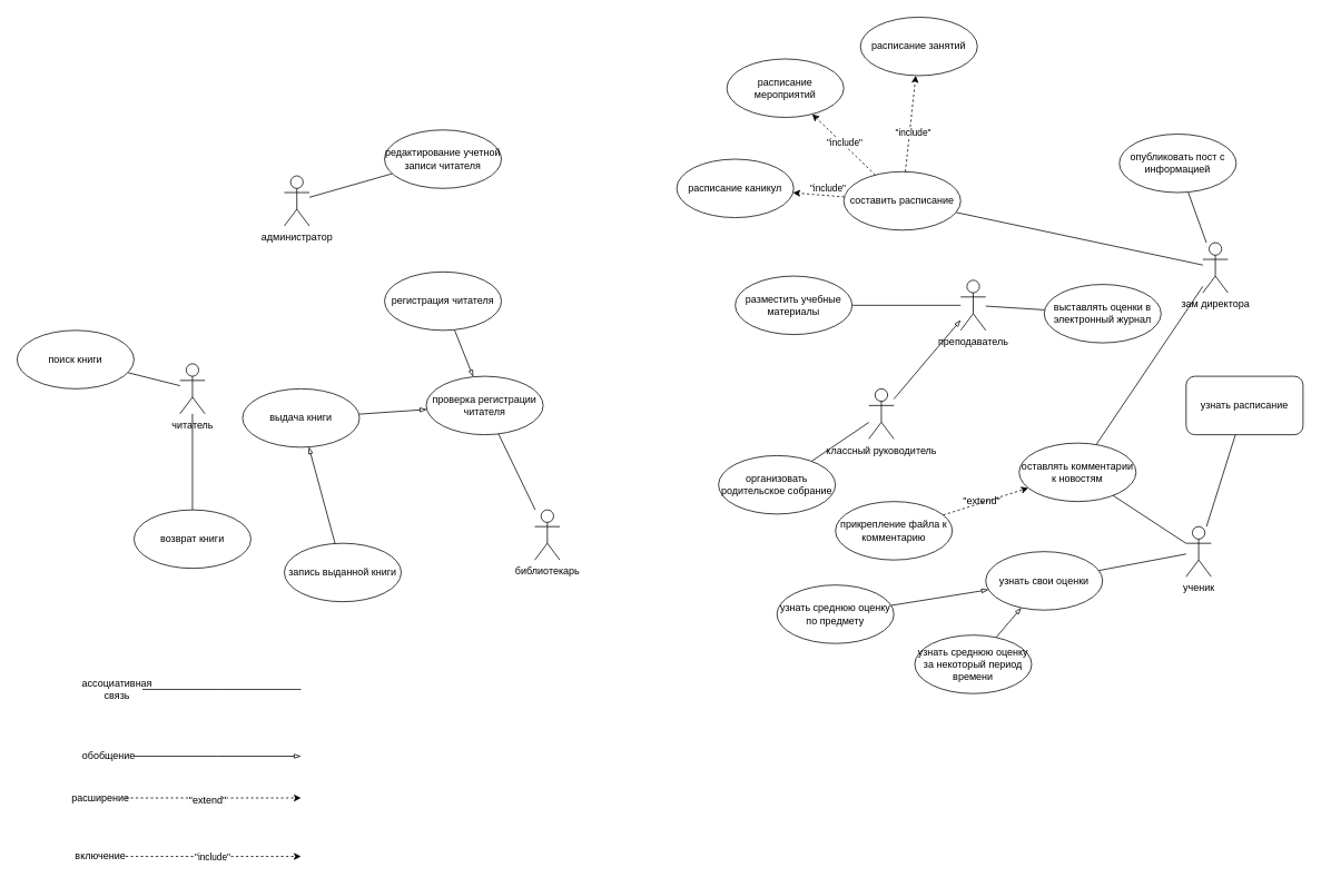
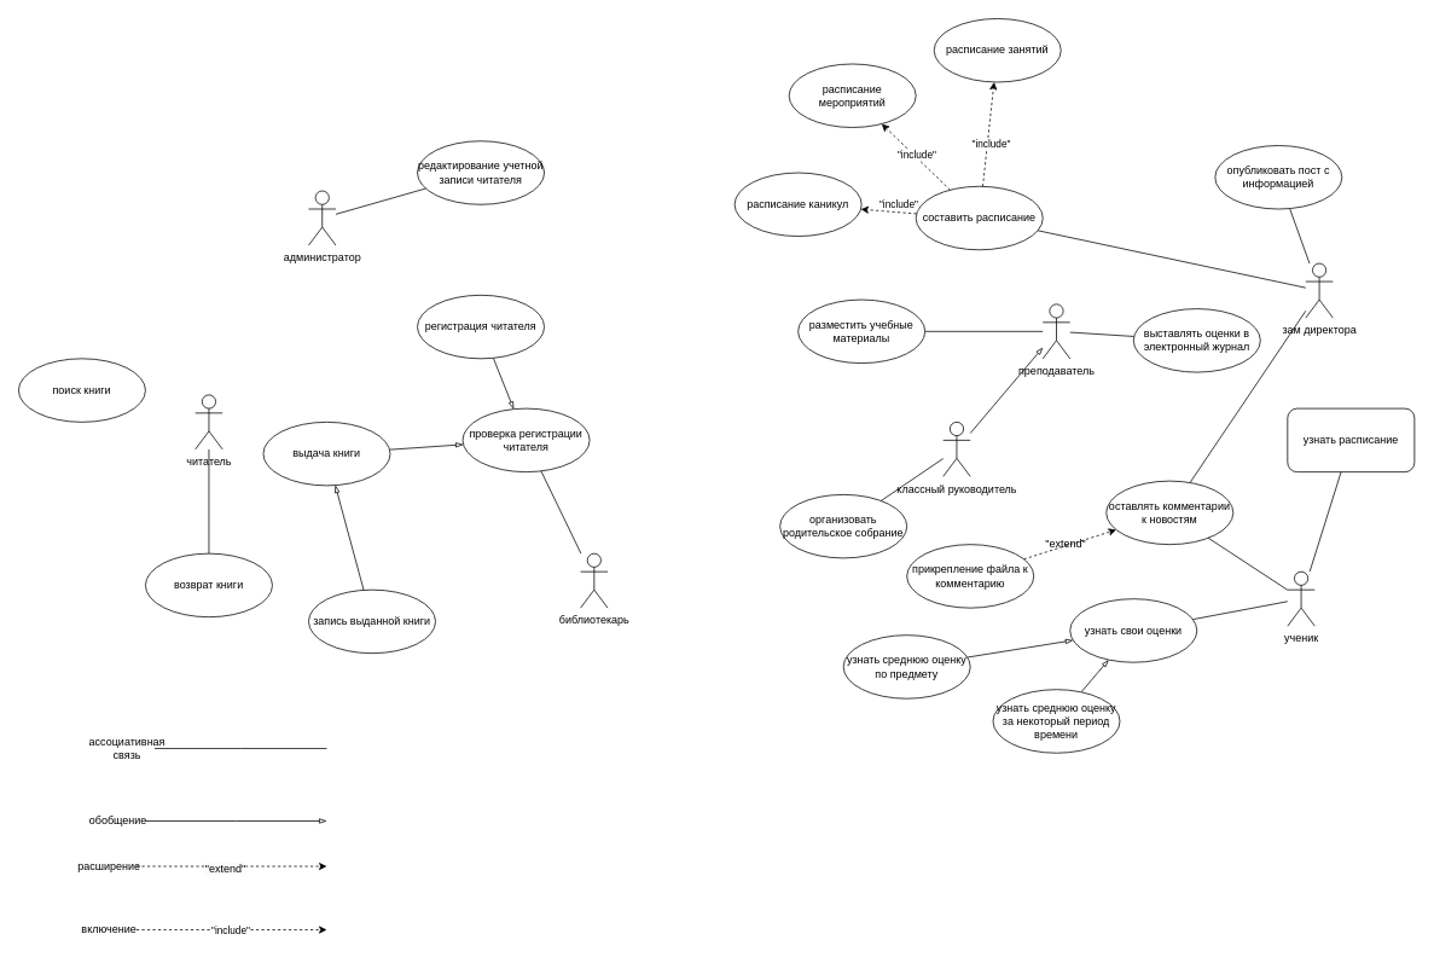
- <mxCell id="41" style="edgeStyle=none;rounded=0;orthogonalLoop=1;jettySize=auto;html=1;endArrow=none;endFill=0;" parent="1" source="42" target="45" edge="1"><mxGeometry relative="1" as="geometry" /></mxCell>
